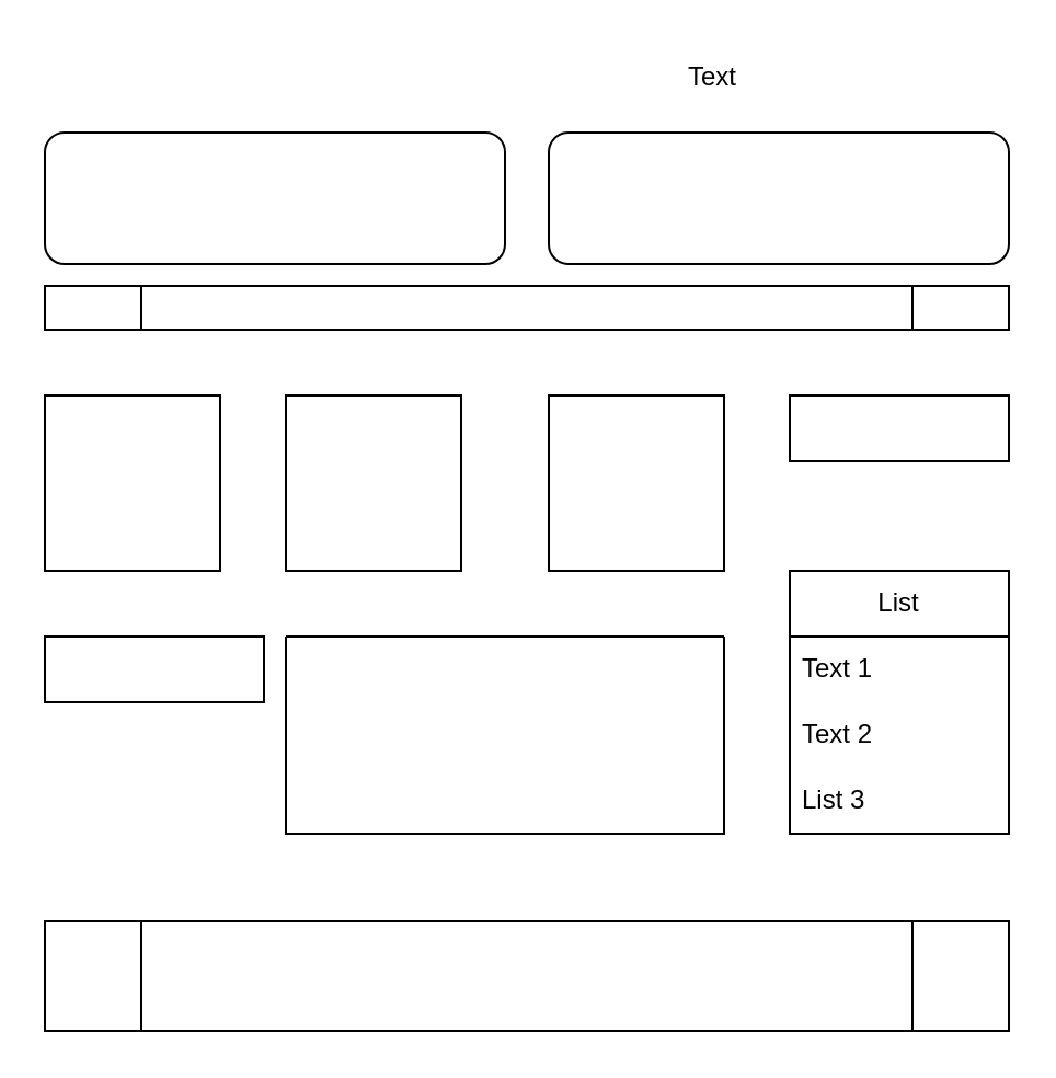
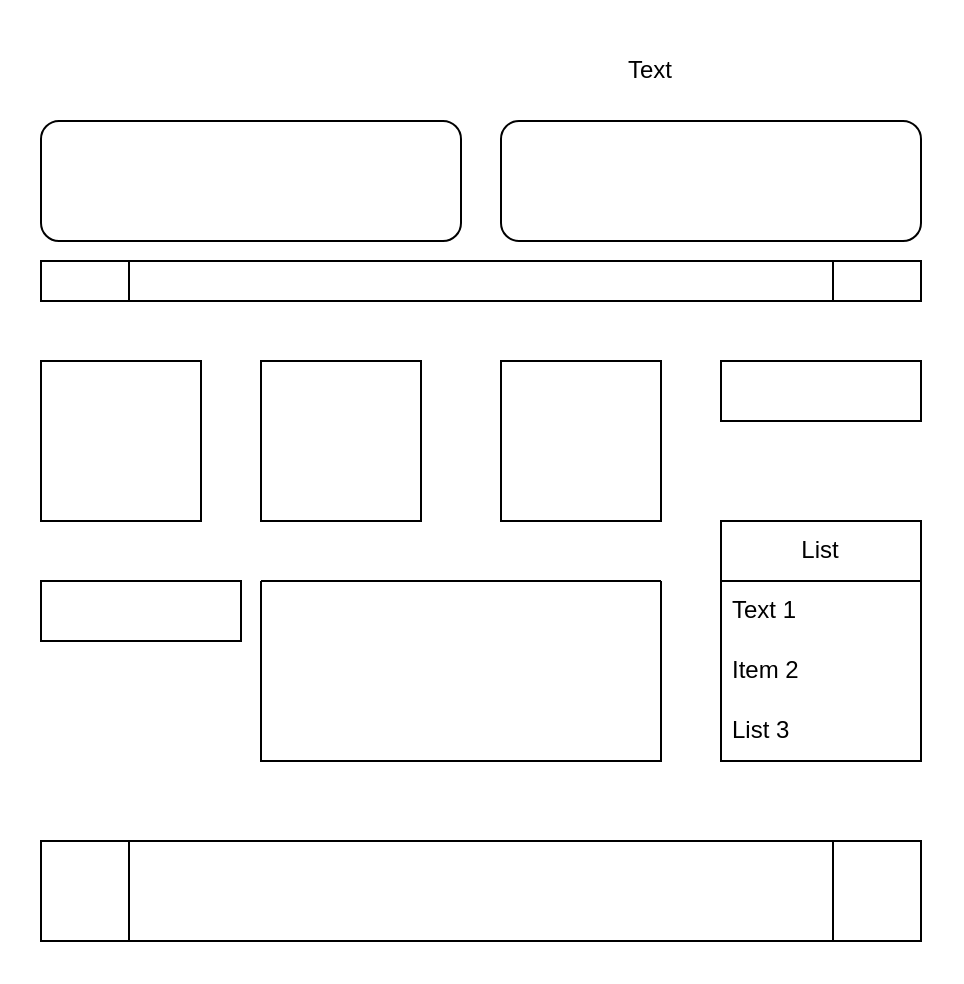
- <mxCell id="13" value="Text 2" style="text;strokeColor=none;fillColor=none;align=left;verticalAlign=middle;spacingLeft=4;spacingRight=4;overflow=hidden;points=[[0,0.5],[1,0.5]];portConstraint=eastwest;rotatable=0;whiteSpace=wrap;html=1;" parent="11" vertex="1"><mxGeometry y="60" width="100" height="30" as="geometry" /></mxCell>
+ <mxCell id="13" value="Item 2" style="text;strokeColor=none;fillColor=none;align=left;verticalAlign=middle;spacingLeft=4;spacingRight=4;overflow=hidden;points=[[0,0.5],[1,0.5]];portConstraint=eastwest;rotatable=0;whiteSpace=wrap;html=1;" parent="11" vertex="1"><mxGeometry y="60" width="100" height="30" as="geometry" /></mxCell>
